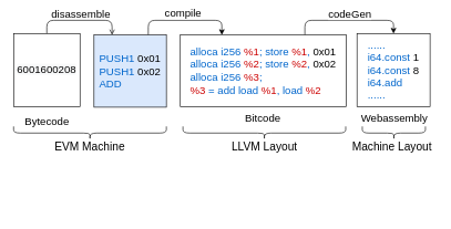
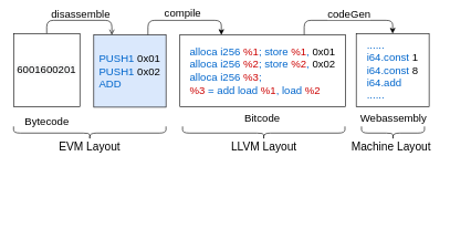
- <mxCell id="12" value="&lt;span style=&quot;font-family: &amp;#34;helvetica&amp;#34; ; font-size: 16px ; font-style: normal ; font-weight: 400 ; letter-spacing: normal ; text-align: left ; text-indent: 0px ; text-transform: none ; word-spacing: 0px ; background-color: rgb(248 , 249 , 250) ; display: inline ; float: none&quot;&gt;6001600208&lt;/span&gt;" style="rounded=0;whiteSpace=wrap;html=1;fontSize=17;fontColor=#000000;" parent="1" vertex="1"><mxGeometry x="20" y="50" width="100" height="110" as="geometry" /></mxCell>
+ <mxCell id="12" value="&lt;span style=&quot;font-family: &amp;#34;helvetica&amp;#34; ; font-size: 16px ; font-style: normal ; font-weight: 400 ; letter-spacing: normal ; text-align: left ; text-indent: 0px ; text-transform: none ; word-spacing: 0px ; background-color: rgb(248 , 249 , 250) ; display: inline ; float: none&quot;&gt;6001600201&lt;/span&gt;" style="rounded=0;whiteSpace=wrap;html=1;fontSize=17;fontColor=#000000;" parent="1" vertex="1"><mxGeometry x="20" y="50" width="100" height="110" as="geometry" /></mxCell>
- <mxCell id="18" value="EVM Machine" style="text;html=1;strokeColor=none;fillColor=none;align=center;verticalAlign=middle;whiteSpace=wrap;rounded=0;shadow=0;sketch=0;fontSize=17;fontColor=#000000;" parent="1" vertex="1"><mxGeometry x="50" y="206" width="170" height="30" as="geometry" /></mxCell>
+ <mxCell id="18" value="EVM Layout" style="text;html=1;strokeColor=none;fillColor=none;align=center;verticalAlign=middle;whiteSpace=wrap;rounded=0;shadow=0;sketch=0;fontSize=17;fontColor=#000000;" parent="1" vertex="1"><mxGeometry x="50" y="206" width="170" height="30" as="geometry" /></mxCell>
